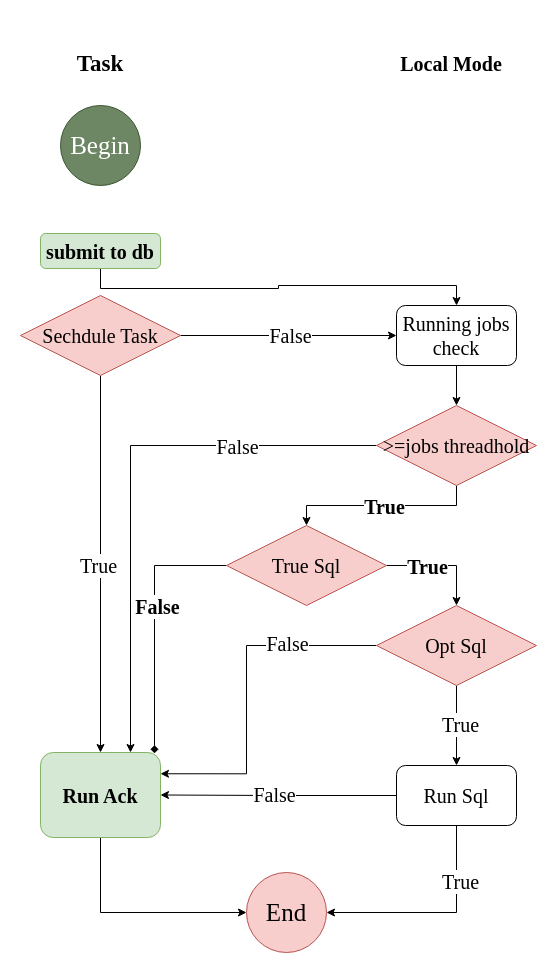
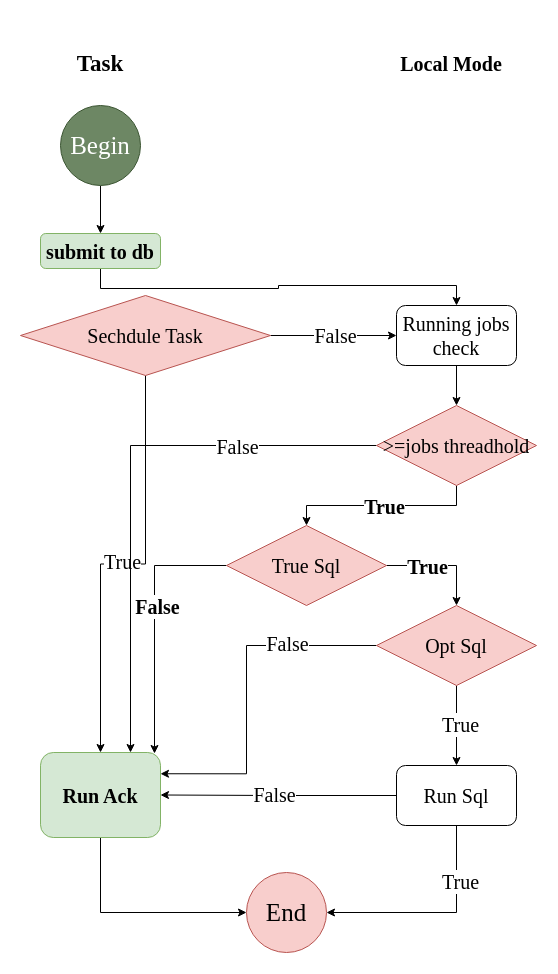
+ <mxCell id="36" style="edgeStyle=orthogonalEdgeStyle;rounded=0;orthogonalLoop=1;jettySize=auto;html=1;exitX=0.5;exitY=1;exitDx=0;exitDy=0;" edge="1" parent="1" source="37" target="5"><mxGeometry relative="1" as="geometry" /></mxCell>
- <mxCell id="12" value="&lt;font face=&quot;Ma Shan Zheng&quot; style=&quot;font-size: 20px;&quot;&gt;Sechdule Task&lt;/font&gt;" style="rhombus;whiteSpace=wrap;html=1;fontSize=20;movable=1;resizable=1;rotatable=1;deletable=1;editable=1;locked=0;connectable=1;container=0;fillColor=#f8cecc;strokeColor=#b85450;" vertex="1" parent="1"><mxGeometry x="20" y="295" width="160" height="80" as="geometry" /></mxCell>
+ <mxCell id="12" value="&lt;font face=&quot;Ma Shan Zheng&quot; style=&quot;font-size: 20px;&quot;&gt;Sechdule Task&lt;/font&gt;" style="rhombus;whiteSpace=wrap;html=1;fontSize=20;movable=1;resizable=1;rotatable=1;deletable=1;editable=1;locked=0;connectable=1;container=0;fillColor=#f8cecc;strokeColor=#b85450;" vertex="1" parent="1"><mxGeometry x="20" y="295" width="250" height="80" as="geometry" /></mxCell>
- <mxCell id="22" style="edgeStyle=orthogonalEdgeStyle;rounded=0;orthogonalLoop=1;jettySize=auto;html=1;exitX=0;exitY=0.5;exitDx=0;exitDy=0;entryX=0.95;entryY=0.012;entryDx=0;entryDy=0;entryPerimeter=0;endArrow=diamond;" edge="1" parent="1" source="24" target="7"><mxGeometry relative="1" as="geometry"><mxPoint x="166" y="805" as="targetPoint" /></mxGeometry></mxCell>
+ <mxCell id="22" style="edgeStyle=orthogonalEdgeStyle;rounded=0;orthogonalLoop=1;jettySize=auto;html=1;exitX=0;exitY=0.5;exitDx=0;exitDy=0;entryX=0.95;entryY=0.012;entryDx=0;entryDy=0;entryPerimeter=0;" edge="1" parent="1" source="24" target="7"><mxGeometry relative="1" as="geometry"><mxPoint x="166" y="805" as="targetPoint" /></mxGeometry></mxCell>
